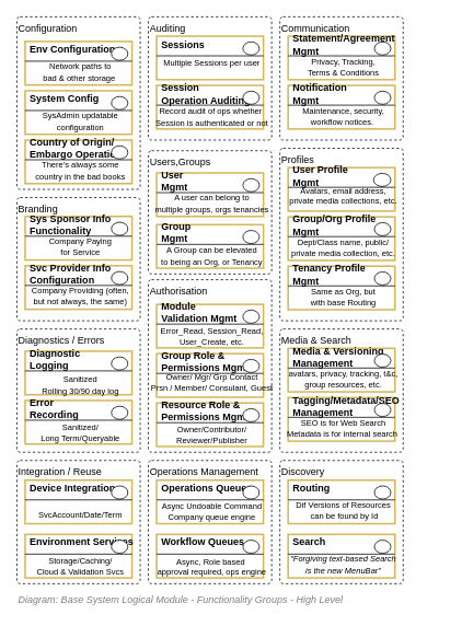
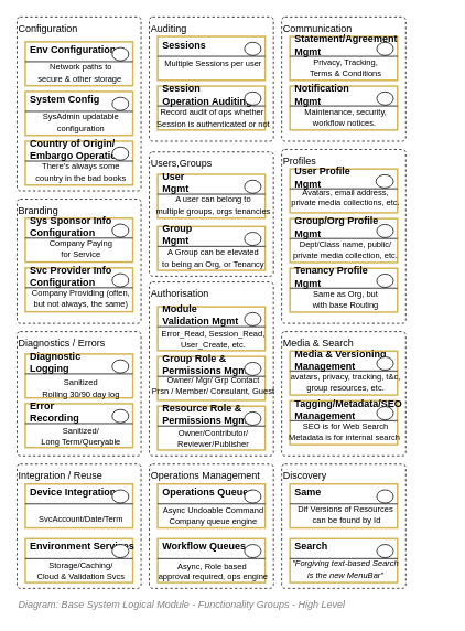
- <mxCell id="51" value="&lt;font style=&quot;font-size: 10px&quot;&gt;Network paths to &lt;br&gt;bad &amp;amp; other storage&amp;nbsp;&lt;/font&gt;" style="html=1;align=center;spacingLeft=4;verticalAlign=top;strokeColor=none;fillColor=none;spacingTop=-12;" vertex="1" parent="47"><mxGeometry y="28" width="130" height="25" as="geometry" /></mxCell>
+ <mxCell id="51" value="&lt;font style=&quot;font-size: 10px&quot;&gt;Network paths to &lt;br&gt;secure &amp;amp; other storage&amp;nbsp;&lt;/font&gt;" style="html=1;align=center;spacingLeft=4;verticalAlign=top;strokeColor=none;fillColor=none;spacingTop=-12;" vertex="1" parent="47"><mxGeometry y="28" width="130" height="25" as="geometry" /></mxCell>
- <mxCell id="32" value="Sys Sponsor Info&lt;br&gt;Functionality" style="html=1;align=left;spacingLeft=4;verticalAlign=middle;strokeColor=none;fillColor=none;fontStyle=1" vertex="1" parent="31"><mxGeometry width="130" height="20" as="geometry" /></mxCell>
+ <mxCell id="32" value="Sys Sponsor Info&lt;br&gt;Configuration" style="html=1;align=left;spacingLeft=4;verticalAlign=middle;strokeColor=none;fillColor=none;fontStyle=1" vertex="1" parent="31"><mxGeometry width="130" height="20" as="geometry" /></mxCell>
- <mxCell id="119" value="Routing" style="html=1;align=left;spacingLeft=4;verticalAlign=middle;strokeColor=none;fillColor=none;fontStyle=1" vertex="1" parent="118"><mxGeometry width="130" height="20" as="geometry" /></mxCell>
+ <mxCell id="119" value="Same" style="html=1;align=left;spacingLeft=4;verticalAlign=middle;strokeColor=none;fillColor=none;fontStyle=1" vertex="1" parent="118"><mxGeometry width="130" height="20" as="geometry" /></mxCell>
